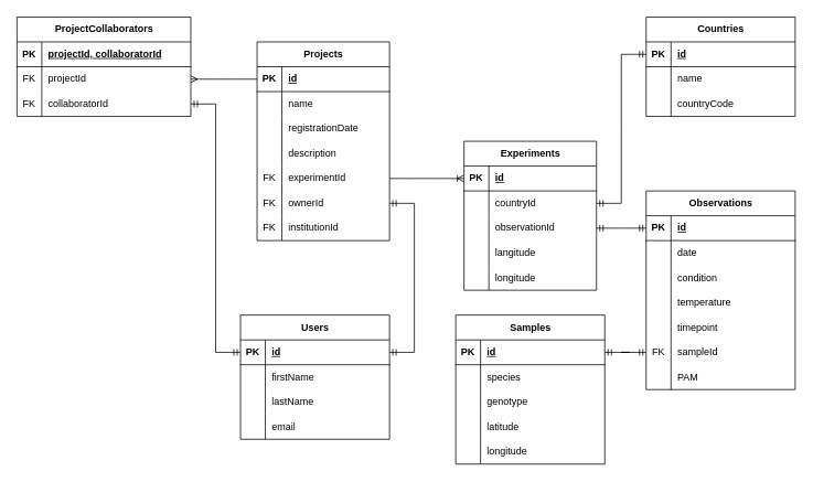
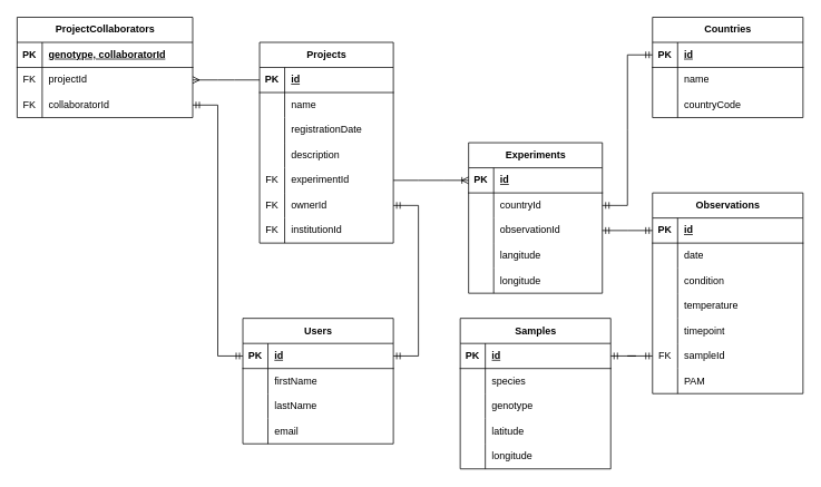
- <mxCell id="92" value="projectId, collaboratorId" style="shape=partialRectangle;connectable=0;fillColor=none;top=0;left=0;bottom=0;right=0;align=left;spacingLeft=6;fontStyle=5;overflow=hidden;whiteSpace=wrap;html=1;" parent="90" vertex="1"><mxGeometry x="30" width="180" height="30" as="geometry"><mxRectangle width="180" height="30" as="alternateBounds" /></mxGeometry></mxCell>
+ <mxCell id="92" value="genotype, collaboratorId" style="shape=partialRectangle;connectable=0;fillColor=none;top=0;left=0;bottom=0;right=0;align=left;spacingLeft=6;fontStyle=5;overflow=hidden;whiteSpace=wrap;html=1;" parent="90" vertex="1"><mxGeometry x="30" width="180" height="30" as="geometry"><mxRectangle width="180" height="30" as="alternateBounds" /></mxGeometry></mxCell>
